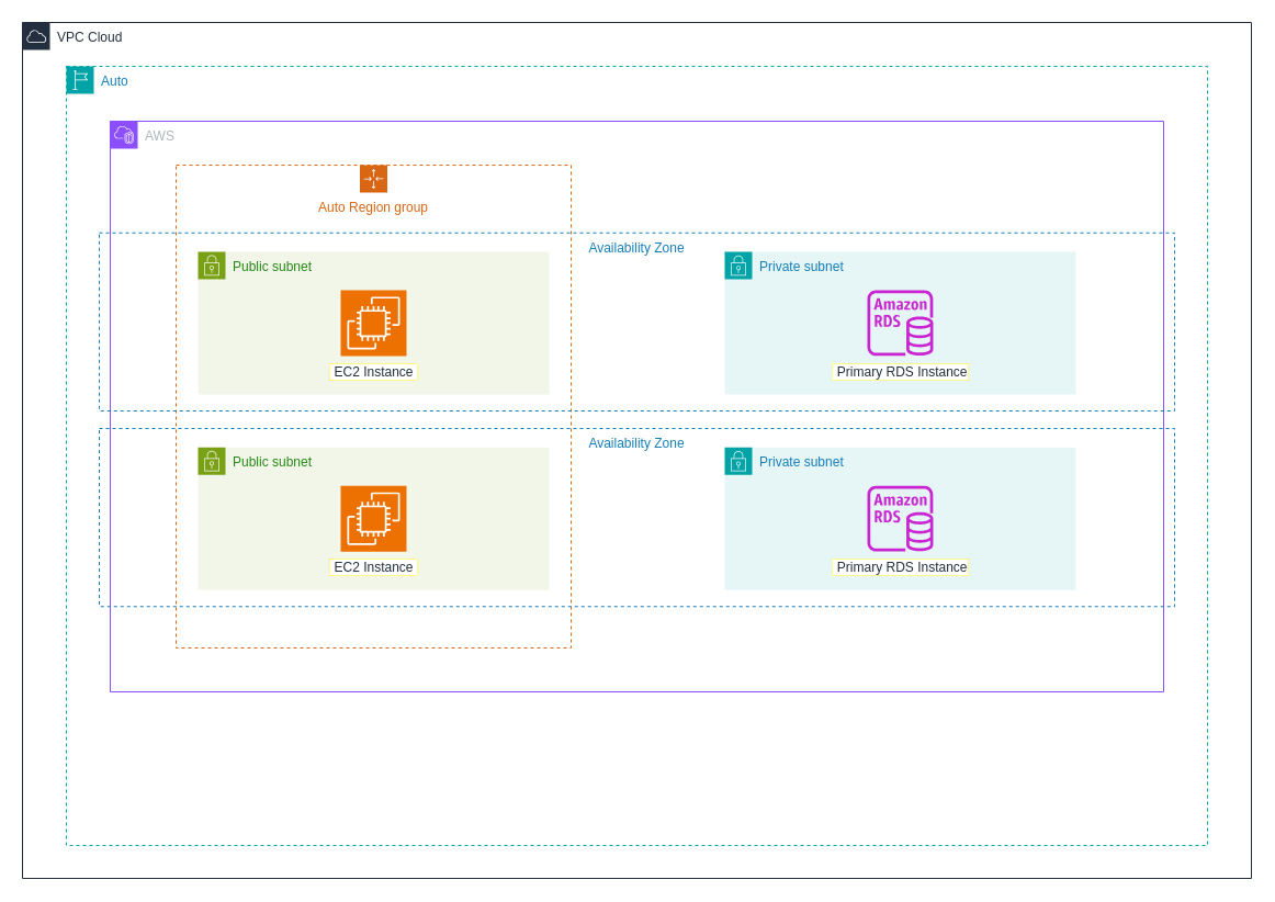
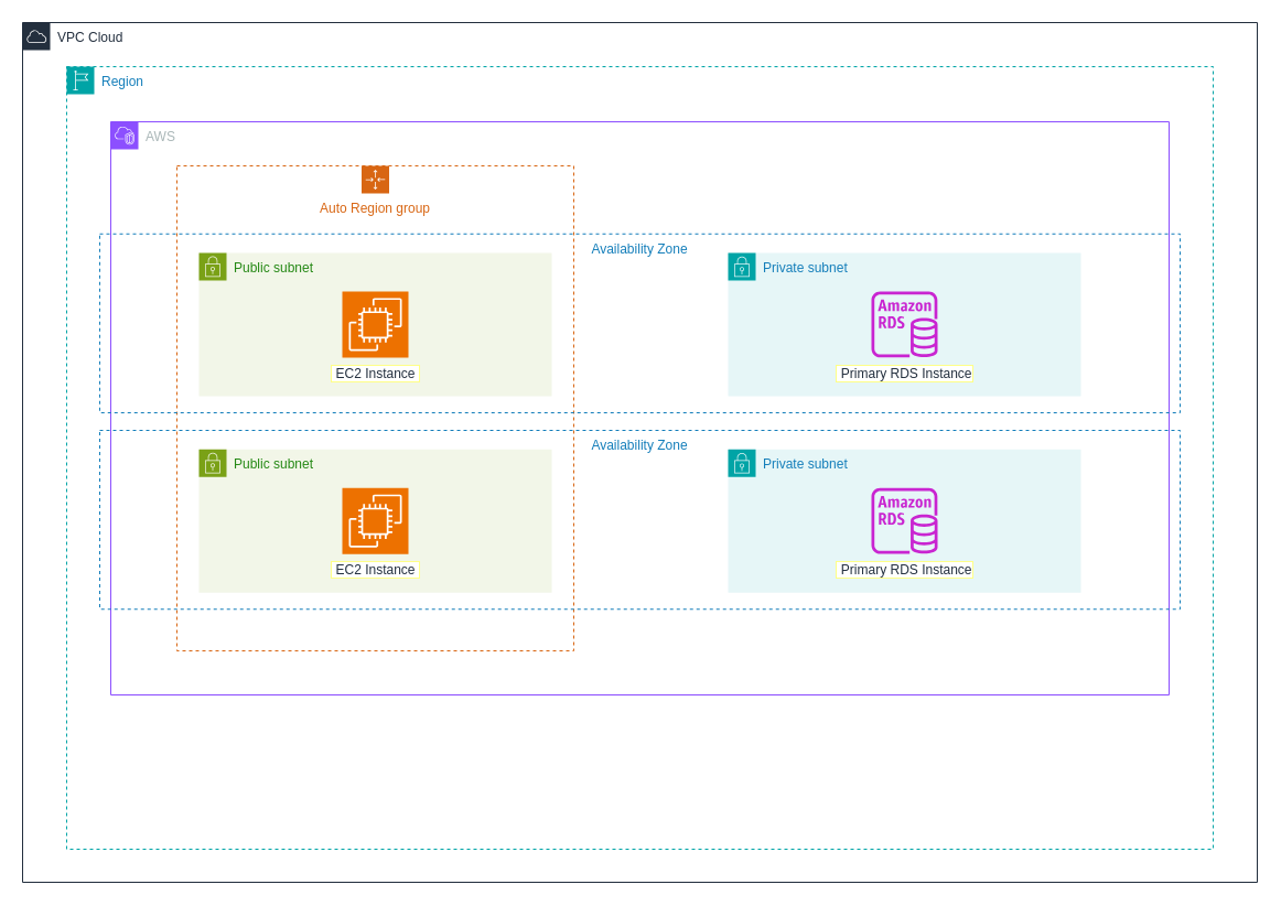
- <mxCell id="4" value="Auto" style="points=[[0,0],[0.25,0],[0.5,0],[0.75,0],[1,0],[1,0.25],[1,0.5],[1,0.75],[1,1],[0.75,1],[0.5,1],[0.25,1],[0,1],[0,0.75],[0,0.5],[0,0.25]];outlineConnect=0;gradientColor=none;html=1;whiteSpace=wrap;fontSize=12;fontStyle=0;container=0;pointerEvents=0;collapsible=0;recursiveResize=0;shape=mxgraph.aws4.group;grIcon=mxgraph.aws4.group_region;strokeColor=#00A4A6;fillColor=none;verticalAlign=top;align=left;spacingLeft=30;fontColor=#147EBA;dashed=1;" vertex="1" parent="1"><mxGeometry x="60" y="60" width="1040" height="710" as="geometry" /></mxCell>
+ <mxCell id="4" value="Region" style="points=[[0,0],[0.25,0],[0.5,0],[0.75,0],[1,0],[1,0.25],[1,0.5],[1,0.75],[1,1],[0.75,1],[0.5,1],[0.25,1],[0,1],[0,0.75],[0,0.5],[0,0.25]];outlineConnect=0;gradientColor=none;html=1;whiteSpace=wrap;fontSize=12;fontStyle=0;container=0;pointerEvents=0;collapsible=0;recursiveResize=0;shape=mxgraph.aws4.group;grIcon=mxgraph.aws4.group_region;strokeColor=#00A4A6;fillColor=none;verticalAlign=top;align=left;spacingLeft=30;fontColor=#147EBA;dashed=1;" vertex="1" parent="1"><mxGeometry x="60" y="60" width="1040" height="710" as="geometry" /></mxCell>
